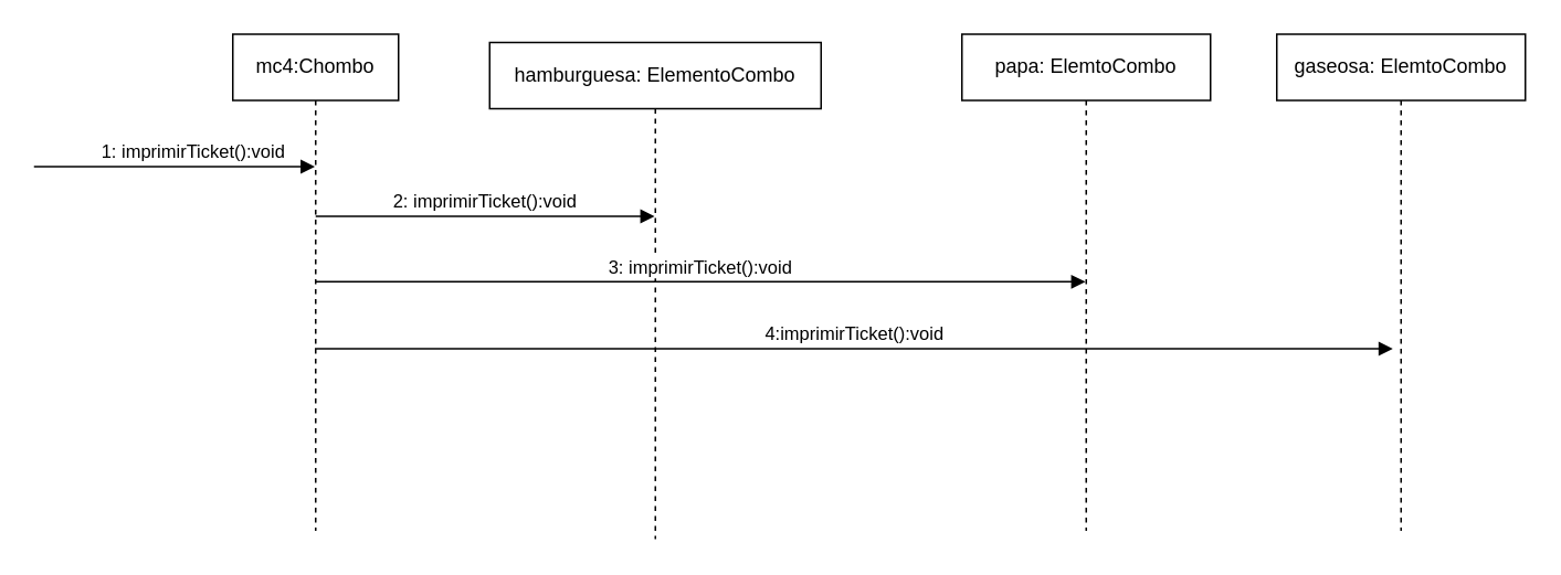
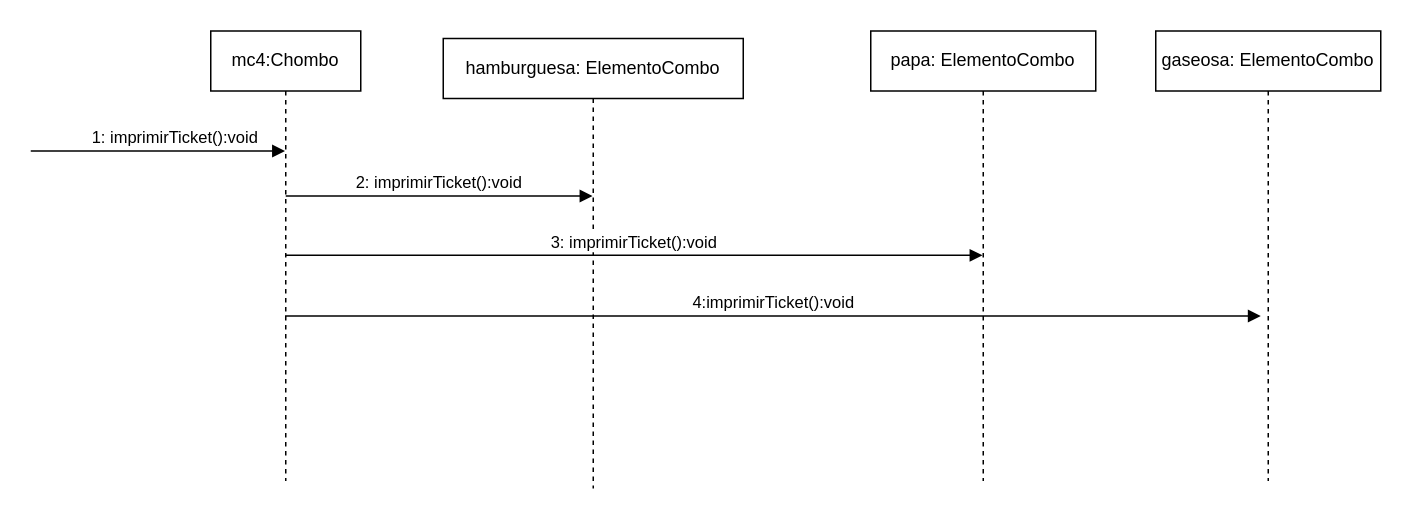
- <mxCell id="5" value="papa: ElemtoCombo" style="shape=umlLifeline;perimeter=lifelinePerimeter;whiteSpace=wrap;html=1;container=1;dropTarget=0;collapsible=0;recursiveResize=0;outlineConnect=0;portConstraint=eastwest;newEdgeStyle={&quot;curved&quot;:0,&quot;rounded&quot;:0};" vertex="1" parent="1"><mxGeometry x="580" y="20" width="150" height="300" as="geometry" /></mxCell>
+ <mxCell id="5" value="papa: ElementoCombo" style="shape=umlLifeline;perimeter=lifelinePerimeter;whiteSpace=wrap;html=1;container=1;dropTarget=0;collapsible=0;recursiveResize=0;outlineConnect=0;portConstraint=eastwest;newEdgeStyle={&quot;curved&quot;:0,&quot;rounded&quot;:0};" vertex="1" parent="1"><mxGeometry x="580" y="20" width="150" height="300" as="geometry" /></mxCell>
- <mxCell id="7" value="gaseosa: ElemtoCombo" style="shape=umlLifeline;perimeter=lifelinePerimeter;whiteSpace=wrap;html=1;container=1;dropTarget=0;collapsible=0;recursiveResize=0;outlineConnect=0;portConstraint=eastwest;newEdgeStyle={&quot;curved&quot;:0,&quot;rounded&quot;:0};" vertex="1" parent="1"><mxGeometry x="770" y="20" width="150" height="300" as="geometry" /></mxCell>
+ <mxCell id="7" value="gaseosa: ElementoCombo" style="shape=umlLifeline;perimeter=lifelinePerimeter;whiteSpace=wrap;html=1;container=1;dropTarget=0;collapsible=0;recursiveResize=0;outlineConnect=0;portConstraint=eastwest;newEdgeStyle={&quot;curved&quot;:0,&quot;rounded&quot;:0};" vertex="1" parent="1"><mxGeometry x="770" y="20" width="150" height="300" as="geometry" /></mxCell>
